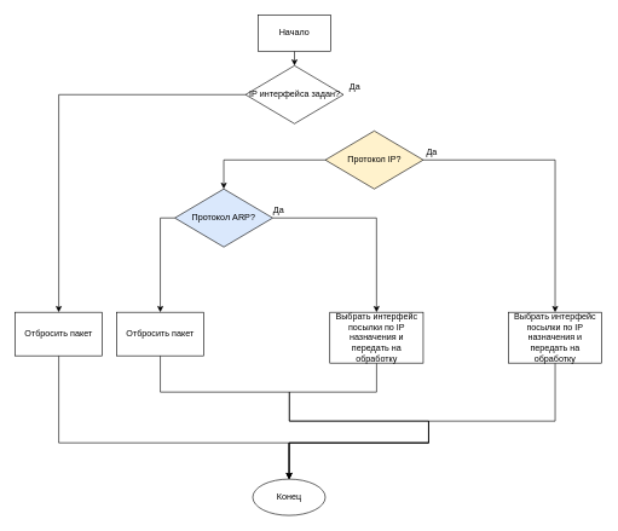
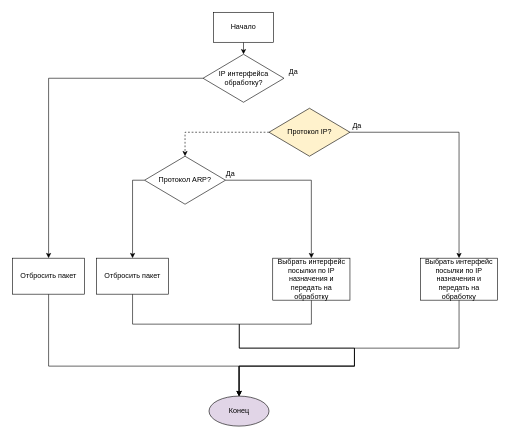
- <mxCell id="16" value="IP интерфейса задан?" style="rhombus;whiteSpace=wrap;html=1;" vertex="1" parent="1"><mxGeometry x="337.5" y="90" width="135" height="80" as="geometry" /></mxCell>
+ <mxCell id="16" value="IP интерфейса обработку?" style="rhombus;whiteSpace=wrap;html=1;" vertex="1" parent="1"><mxGeometry x="337.5" y="90" width="135" height="80" as="geometry" /></mxCell>
- <mxCell id="5" style="edgeStyle=orthogonalEdgeStyle;rounded=0;orthogonalLoop=1;jettySize=auto;html=1;exitX=0;exitY=0.5;exitDx=0;exitDy=0;entryX=0.5;entryY=0;entryDx=0;entryDy=0;" edge="1" parent="1" source="6" target="9"><mxGeometry relative="1" as="geometry" /></mxCell>
+ <mxCell id="5" style="edgeStyle=orthogonalEdgeStyle;rounded=0;orthogonalLoop=1;jettySize=auto;html=1;exitX=0;exitY=0.5;exitDx=0;exitDy=0;entryX=0.5;entryY=0;entryDx=0;entryDy=0;dashed=1;" edge="1" parent="1" source="6" target="9"><mxGeometry relative="1" as="geometry" /></mxCell>
- <mxCell id="9" value="Протокол&amp;nbsp;ARP?" style="rhombus;whiteSpace=wrap;html=1;fillColor=#dae8fc;" vertex="1" parent="1"><mxGeometry x="240" y="260" width="135" height="80" as="geometry" /></mxCell>
+ <mxCell id="9" value="Протокол&amp;nbsp;ARP?" style="rhombus;whiteSpace=wrap;html=1;" vertex="1" parent="1"><mxGeometry x="240" y="260" width="135" height="80" as="geometry" /></mxCell>
- <mxCell id="12" value="Конец" style="ellipse;whiteSpace=wrap;html=1;" vertex="1" parent="1"><mxGeometry x="347.5" y="660" width="100" height="50" as="geometry" /></mxCell>
+ <mxCell id="12" value="Конец" style="ellipse;whiteSpace=wrap;html=1;fillColor=#e1d5e7;" vertex="1" parent="1"><mxGeometry x="347.5" y="660" width="100" height="50" as="geometry" /></mxCell>
